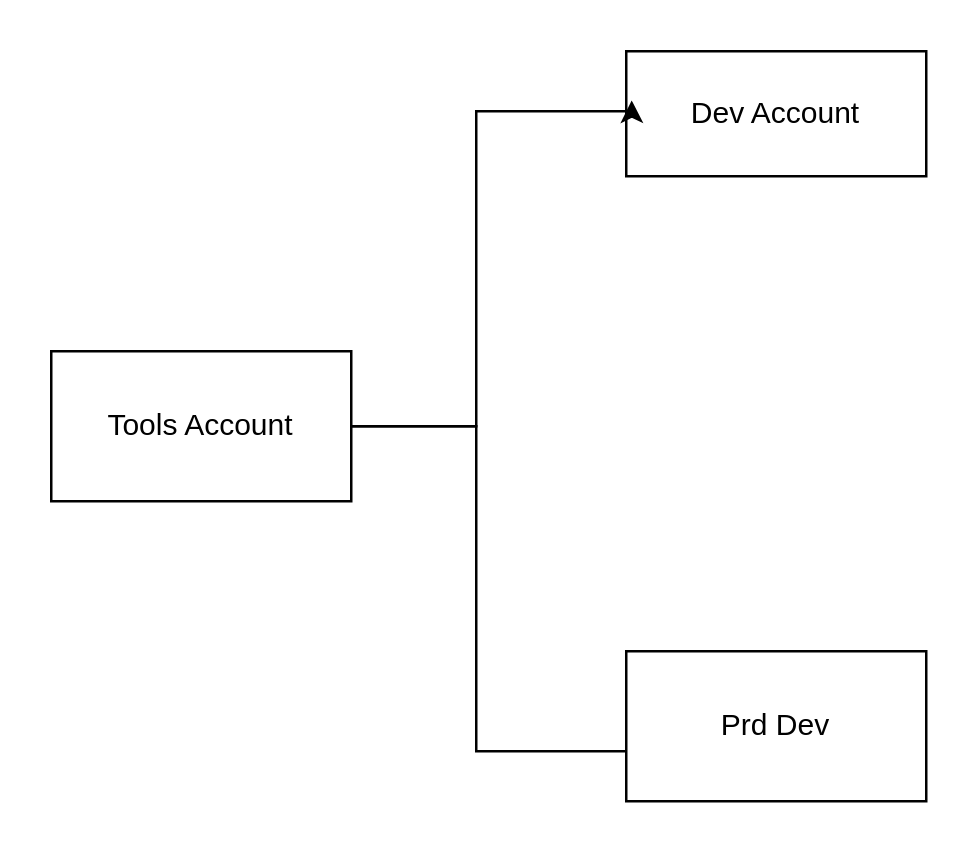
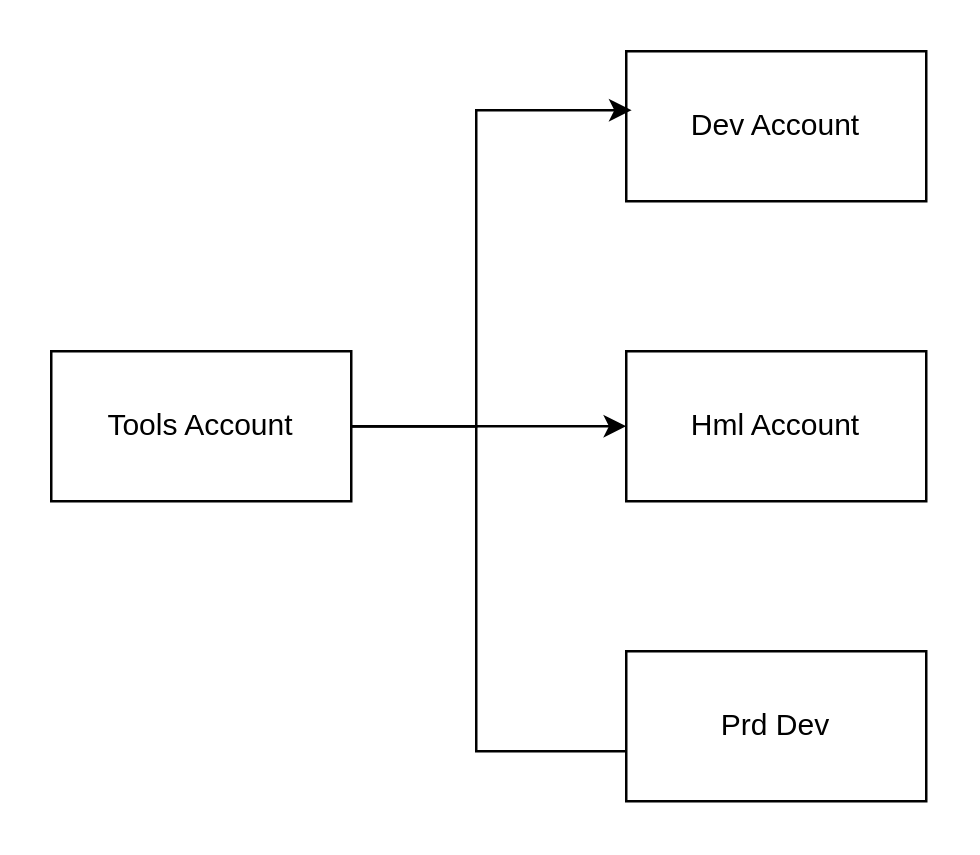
- <mxCell id="7" value="Dev Account" style="rounded=0;whiteSpace=wrap;html=1;" vertex="1" parent="1"><mxGeometry x="250" y="20" width="120" height="50" as="geometry" /></mxCell>
+ <mxCell id="7" value="Dev Account" style="rounded=0;whiteSpace=wrap;html=1;" vertex="1" parent="1"><mxGeometry x="250" y="20" width="120" height="60" as="geometry" /></mxCell>
+ <mxCell id="2" style="edgeStyle=orthogonalEdgeStyle;rounded=0;orthogonalLoop=1;jettySize=auto;html=1;entryX=0;entryY=0.5;entryDx=0;entryDy=0;" edge="1" parent="1" source="4" target="6"><mxGeometry relative="1" as="geometry" /></mxCell>
+ <mxCell id="6" value="Hml Account" style="rounded=0;whiteSpace=wrap;html=1;" vertex="1" parent="1"><mxGeometry x="250" y="140" width="120" height="60" as="geometry" /></mxCell>
